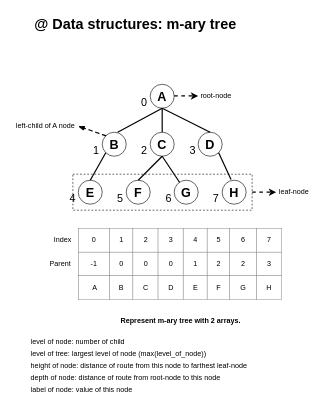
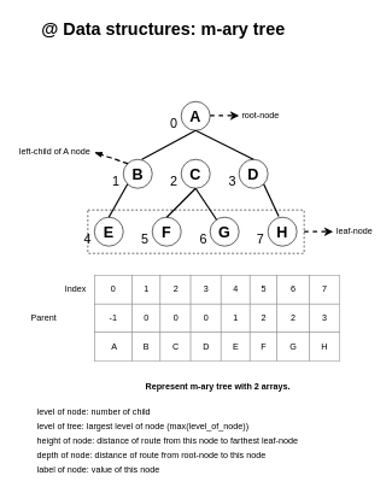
- <mxCell id="11" value="" style="endArrow=none;html=1;strokeWidth=2;exitX=0.5;exitY=0;exitDx=0;exitDy=0;entryX=0.5;entryY=1;entryDx=0;entryDy=0;" parent="1" source="4" target="2" edge="1"><mxGeometry width="50" height="50" relative="1" as="geometry"><mxPoint x="250" y="210" as="sourcePoint" /><mxPoint x="280" y="190" as="targetPoint" /></mxGeometry></mxCell>
- <mxCell id="35" value="Parent" style="text;html=1;strokeColor=none;fillColor=none;align=right;verticalAlign=middle;whiteSpace=wrap;rounded=0;" parent="1" vertex="1"><mxGeometry x="80" y="430" width="40" height="20" as="geometry" /></mxCell>
+ <mxCell id="35" value="Parent" style="text;html=1;strokeColor=none;fillColor=none;align=right;verticalAlign=middle;whiteSpace=wrap;rounded=0;" parent="1" vertex="1"><mxGeometry x="40" y="430" width="40" height="20" as="geometry" /></mxCell>
